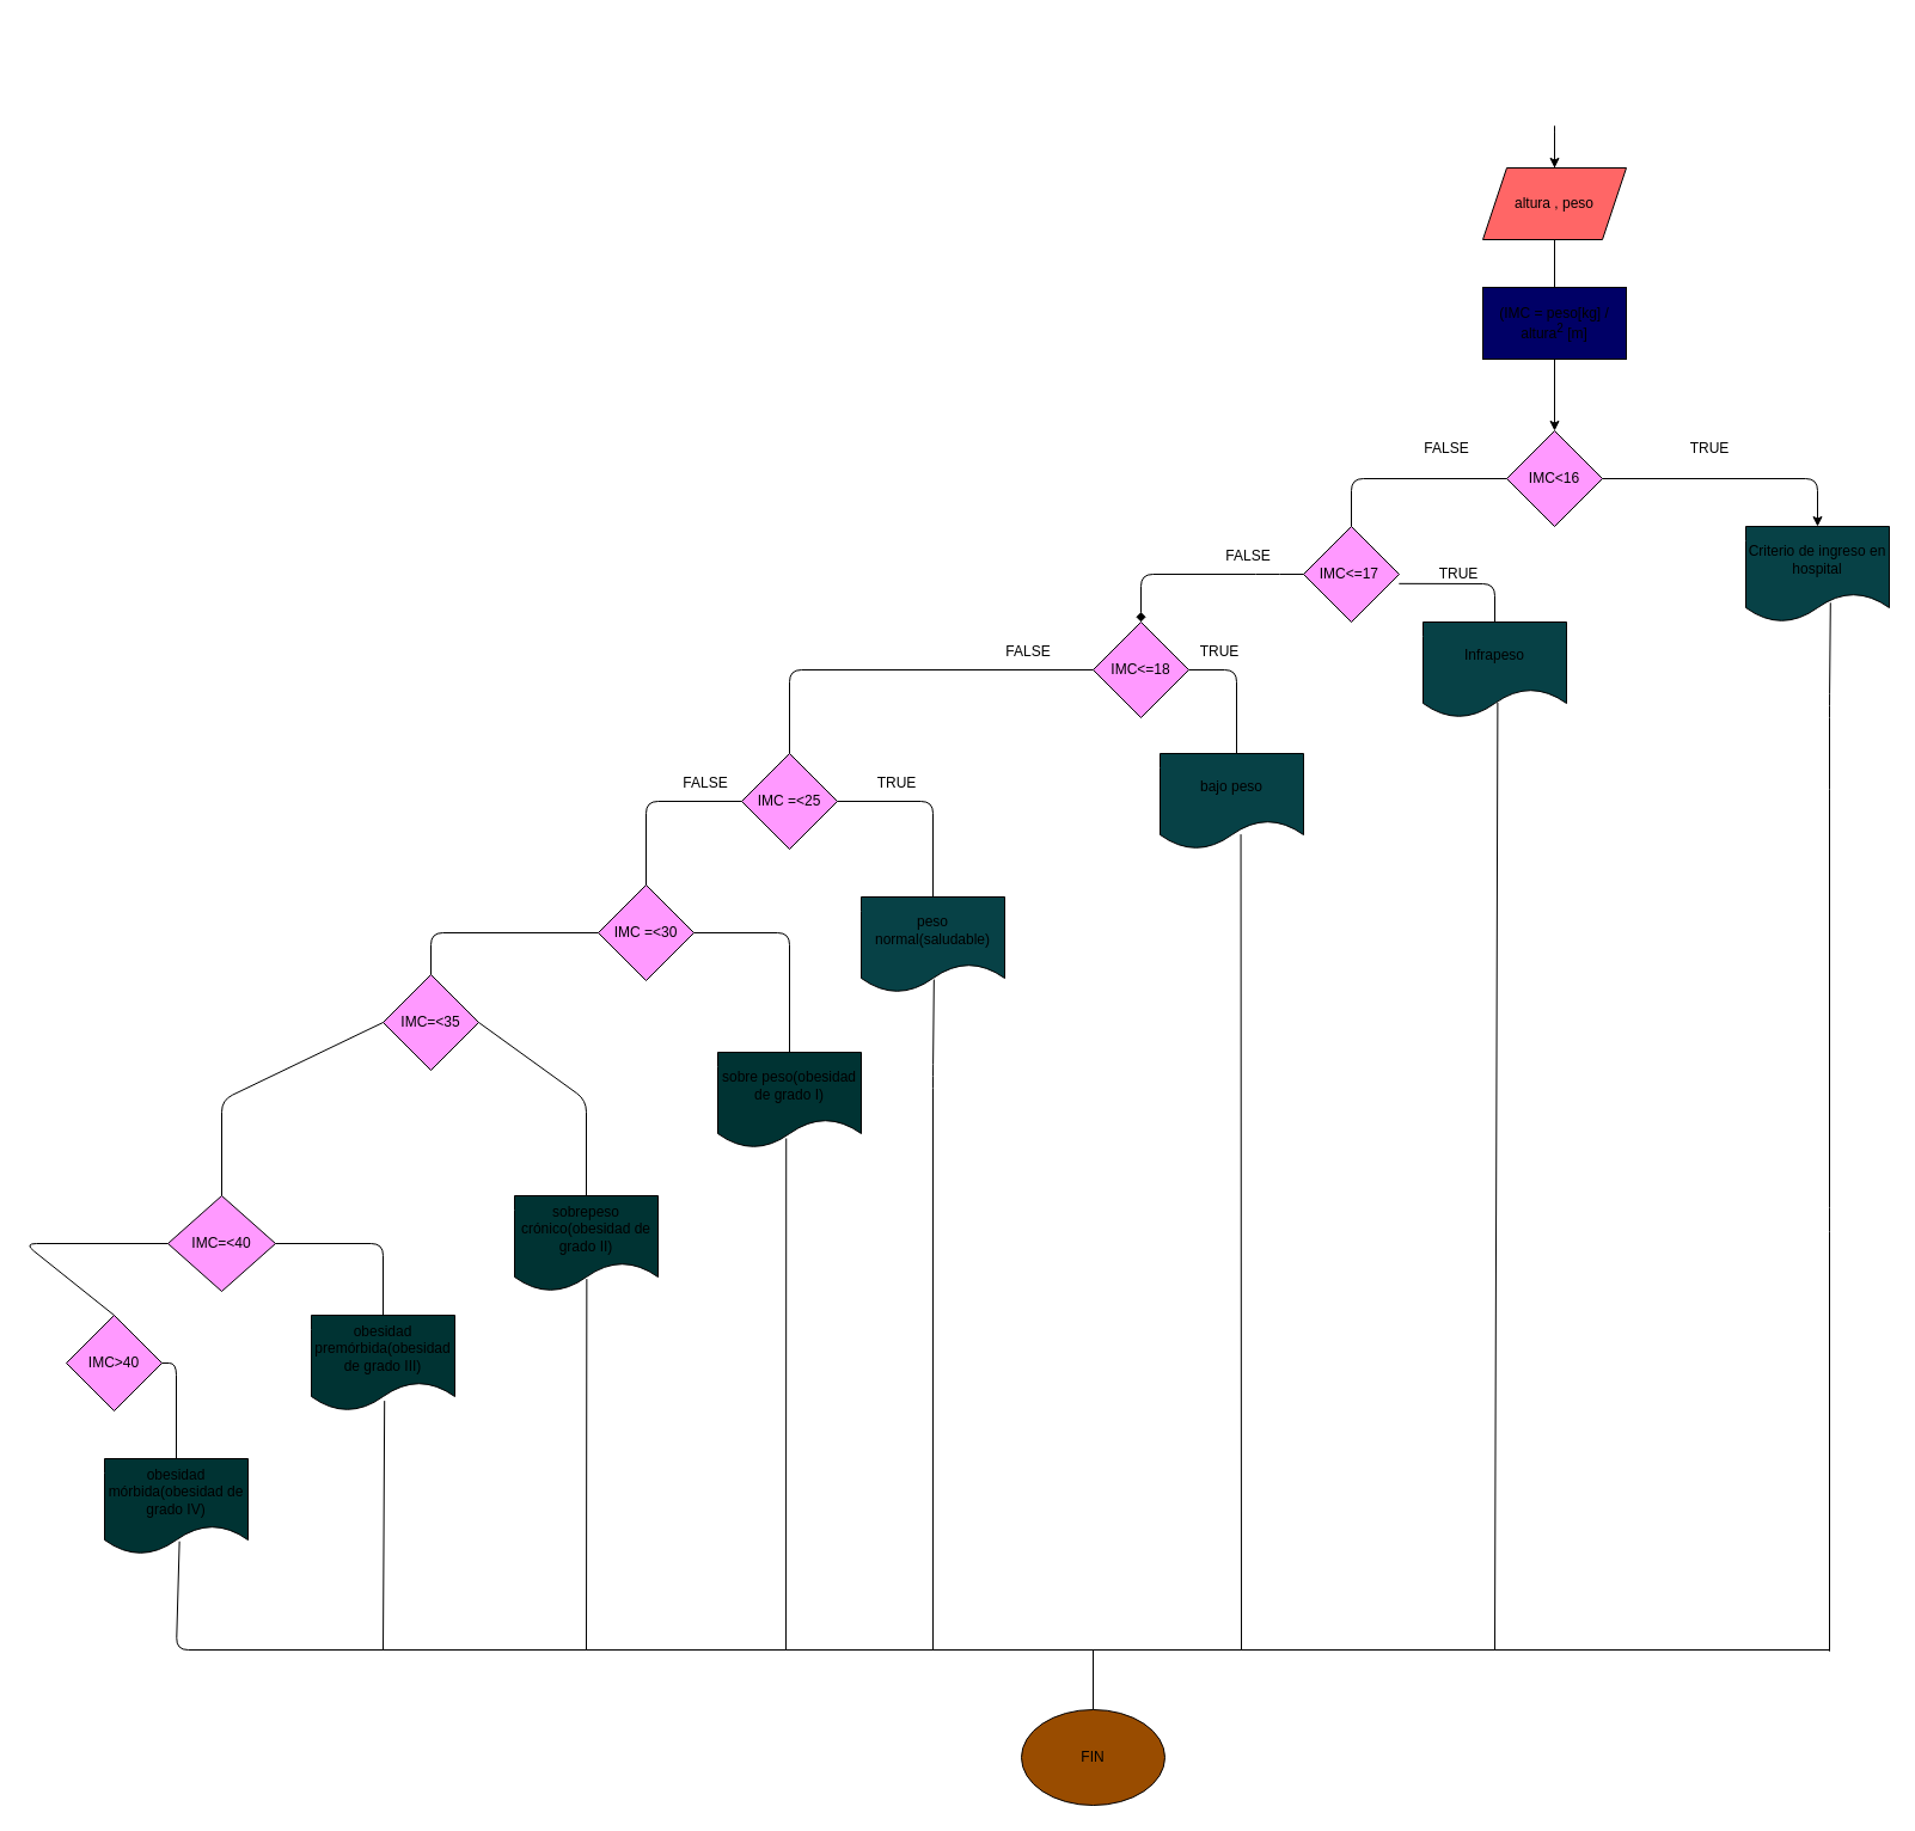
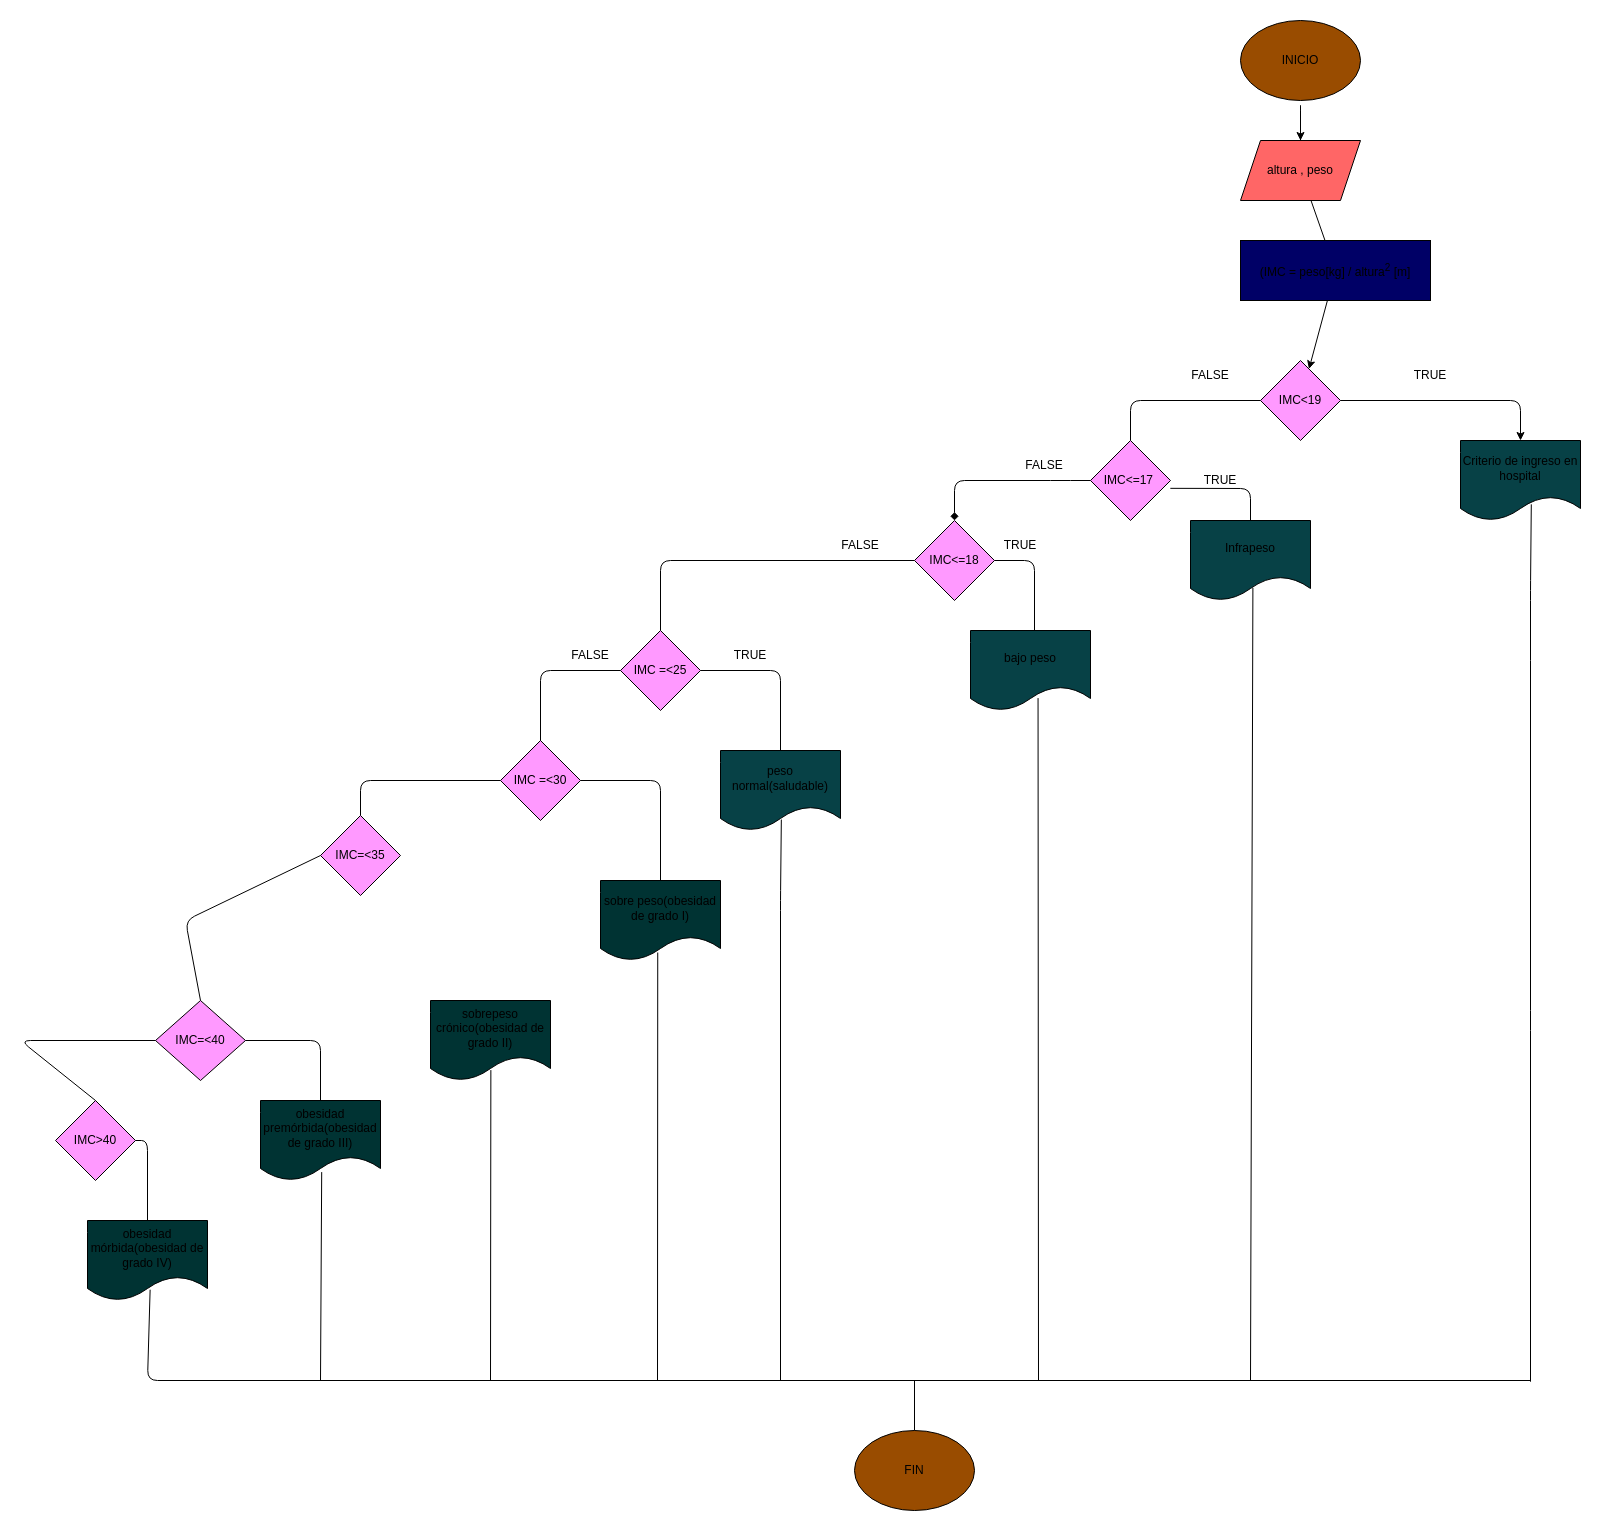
+ <mxCell id="3" value="INICIO" style="ellipse;whiteSpace=wrap;html=1;fillColor=#994C00;" parent="1" vertex="1"><mxGeometry x="1240" y="20" width="120" height="80" as="geometry" /></mxCell>
- <mxCell id="36" value="(IMC = peso[kg] / altura&lt;sup&gt;2&lt;/sup&gt; [m]" style="rounded=0;whiteSpace=wrap;html=1;fillColor=#000066;" vertex="1" parent="1"><mxGeometry x="1240" y="240" width="120" height="60" as="geometry" /></mxCell>
+ <mxCell id="36" value="(IMC = peso[kg] / altura&lt;sup&gt;2&lt;/sup&gt; [m]" style="rounded=0;whiteSpace=wrap;html=1;fillColor=#000066;" vertex="1" parent="1"><mxGeometry x="1240" y="240" width="190" height="60" as="geometry" /></mxCell>
- <mxCell id="6" value="IMC&amp;lt;16" style="rhombus;whiteSpace=wrap;html=1;fillColor=#FF99FF;" parent="1" vertex="1"><mxGeometry x="1260" y="360" width="80" height="80" as="geometry" /></mxCell>
+ <mxCell id="6" value="IMC&amp;lt;19" style="rhombus;whiteSpace=wrap;html=1;fillColor=#FF99FF;" parent="1" vertex="1"><mxGeometry x="1260" y="360" width="80" height="80" as="geometry" /></mxCell>
- <mxCell id="48" value="" style="endArrow=none;html=1;exitX=1;exitY=0.5;exitDx=0;exitDy=0;entryX=0.5;entryY=0;entryDx=0;entryDy=0;" edge="1" parent="1" source="40" target="41"><mxGeometry width="50" height="50" relative="1" as="geometry"><mxPoint x="440" y="880" as="sourcePoint" /><mxPoint x="490" y="830" as="targetPoint" /><Array as="points"><mxPoint x="490" y="920" /></Array></mxGeometry></mxCell>
- <mxCell id="42" value="IMC=&amp;lt;40" style="rhombus;whiteSpace=wrap;html=1;fillColor=#FF99FF;" vertex="1" parent="1"><mxGeometry x="140" y="1000" width="90" height="80" as="geometry" /></mxCell>
+ <mxCell id="42" value="IMC=&amp;lt;40" style="rhombus;whiteSpace=wrap;html=1;fillColor=#FF99FF;" vertex="1" parent="1"><mxGeometry x="155" y="1000" width="90" height="80" as="geometry" /></mxCell>
